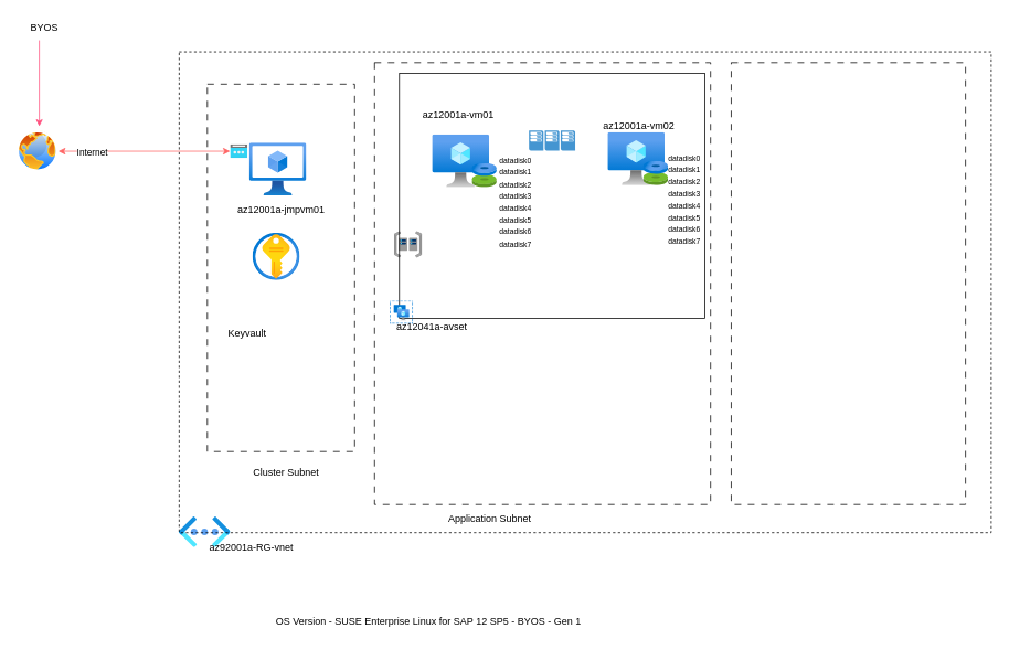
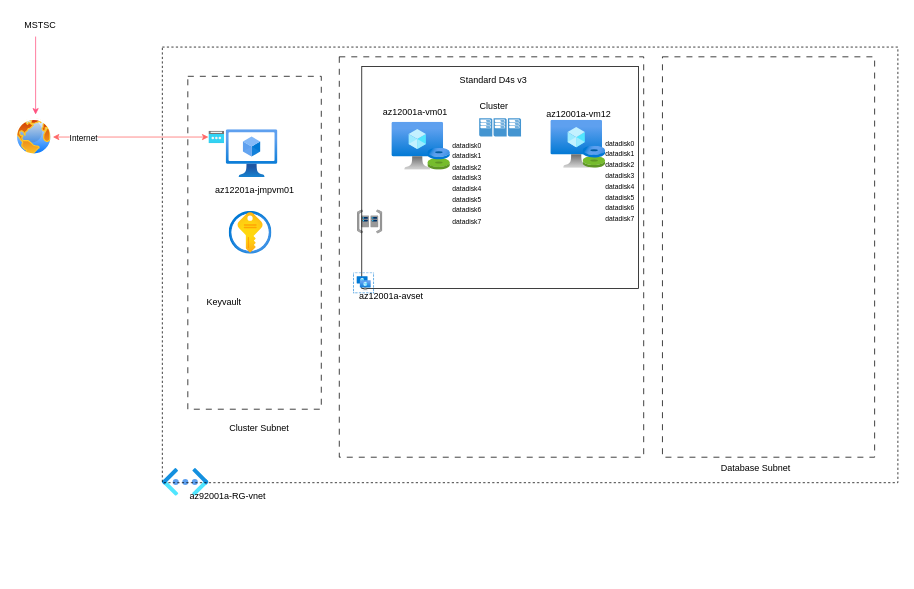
- <mxCell id="28" value="BYOS" style="text;html=1;align=center;verticalAlign=middle;resizable=0;points=[];autosize=1;strokeColor=none;fillColor=none;" vertex="1" parent="1"><mxGeometry x="23" y="20" width="60" height="26" as="geometry" /></mxCell>
+ <mxCell id="28" value="MSTSC" style="text;html=1;align=center;verticalAlign=middle;resizable=0;points=[];autosize=1;strokeColor=none;fillColor=none;" vertex="1" parent="1"><mxGeometry x="23" y="20" width="60" height="26" as="geometry" /></mxCell>
+ <mxCell id="18" value="&lt;meta charset=&quot;utf-8&quot;&gt;&lt;span style=&quot;color: rgb(0, 0, 0); font-family: Helvetica; font-size: 12px; font-style: normal; font-variant-ligatures: normal; font-variant-caps: normal; font-weight: 400; letter-spacing: normal; orphans: 2; text-align: center; text-indent: 0px; text-transform: none; widows: 2; word-spacing: 0px; -webkit-text-stroke-width: 0px; background-color: rgb(255, 255, 255); text-decoration-thickness: initial; text-decoration-style: initial; text-decoration-color: initial; float: none; display: inline !important;&quot;&gt;Standard D4s v3&lt;/span&gt;" style="text;whiteSpace=wrap;html=1;" vertex="1" parent="1"><mxGeometry x="611" y="92" width="117" height="36" as="geometry" /></mxCell>
- <mxCell id="12" value="az12001a-vm01" style="text;html=1;align=center;verticalAlign=middle;resizable=0;points=[];autosize=1;strokeColor=none;fillColor=none;" vertex="1" parent="1"><mxGeometry x="501" y="126" width="104" height="26" as="geometry" /></mxCell>
+ <mxCell id="12" value="az12001a-vm01" style="text;html=1;align=center;verticalAlign=middle;resizable=0;points=[];autosize=1;strokeColor=none;fillColor=none;" vertex="1" parent="1"><mxGeometry x="501" y="136" width="104" height="26" as="geometry" /></mxCell>
+ <mxCell id="36" value="Cluster" style="text;html=1;align=center;verticalAlign=middle;resizable=0;points=[];autosize=1;strokeColor=none;fillColor=none;" vertex="1" parent="1"><mxGeometry x="630" y="128" width="56" height="26" as="geometry" /></mxCell>
- <mxCell id="13" value="az12001a-vm02" style="text;html=1;align=center;verticalAlign=middle;resizable=0;points=[];autosize=1;strokeColor=none;fillColor=none;" vertex="1" parent="1"><mxGeometry x="719" y="139" width="104" height="26" as="geometry" /></mxCell>
+ <mxCell id="13" value="az12001a-vm12" style="text;html=1;align=center;verticalAlign=middle;resizable=0;points=[];autosize=1;strokeColor=none;fillColor=none;" vertex="1" parent="1"><mxGeometry x="719" y="139" width="104" height="26" as="geometry" /></mxCell>
- <mxCell id="22" value="az12001a-jmpvm01&lt;br&gt;" style="text;html=1;align=center;verticalAlign=middle;resizable=0;points=[];autosize=1;strokeColor=none;fillColor=none;" vertex="1" parent="1"><mxGeometry x="277.5" y="240" width="123" height="26" as="geometry" /></mxCell>
+ <mxCell id="22" value="az12201a-jmpvm01&lt;br&gt;" style="text;html=1;align=center;verticalAlign=middle;resizable=0;points=[];autosize=1;strokeColor=none;fillColor=none;" vertex="1" parent="1"><mxGeometry x="277.5" y="240" width="123" height="26" as="geometry" /></mxCell>
- <mxCell id="16" value="az12041a-avset" style="text;html=1;align=center;verticalAlign=middle;resizable=0;points=[];autosize=1;strokeColor=none;fillColor=none;" vertex="1" parent="1"><mxGeometry x="469" y="382" width="103" height="26" as="geometry" /></mxCell>
+ <mxCell id="16" value="az12001a-avset" style="text;html=1;align=center;verticalAlign=middle;resizable=0;points=[];autosize=1;strokeColor=none;fillColor=none;" vertex="1" parent="1"><mxGeometry x="469" y="382" width="103" height="26" as="geometry" /></mxCell>
+ <mxCell id="6" value="Database Subnet" style="text;html=1;align=center;verticalAlign=middle;resizable=0;points=[];autosize=1;strokeColor=none;fillColor=none;" vertex="1" parent="1"><mxGeometry x="951" y="611" width="111" height="26" as="geometry" /></mxCell>
- <mxCell id="5" value="Application Subnet" style="text;html=1;align=center;verticalAlign=middle;resizable=0;points=[];autosize=1;strokeColor=none;fillColor=none;" vertex="1" parent="1"><mxGeometry x="532" y="613" width="118" height="26" as="geometry" /></mxCell>
- <mxCell id="17" value="OS Version -&amp;nbsp;SUSE Enterprise Linux for SAP 12 SP5 - BYOS - Gen 1" style="text;html=1;align=center;verticalAlign=middle;resizable=0;points=[];autosize=1;strokeColor=none;fillColor=none;" vertex="1" parent="1"><mxGeometry x="323" y="737" width="387" height="26" as="geometry" /></mxCell>
